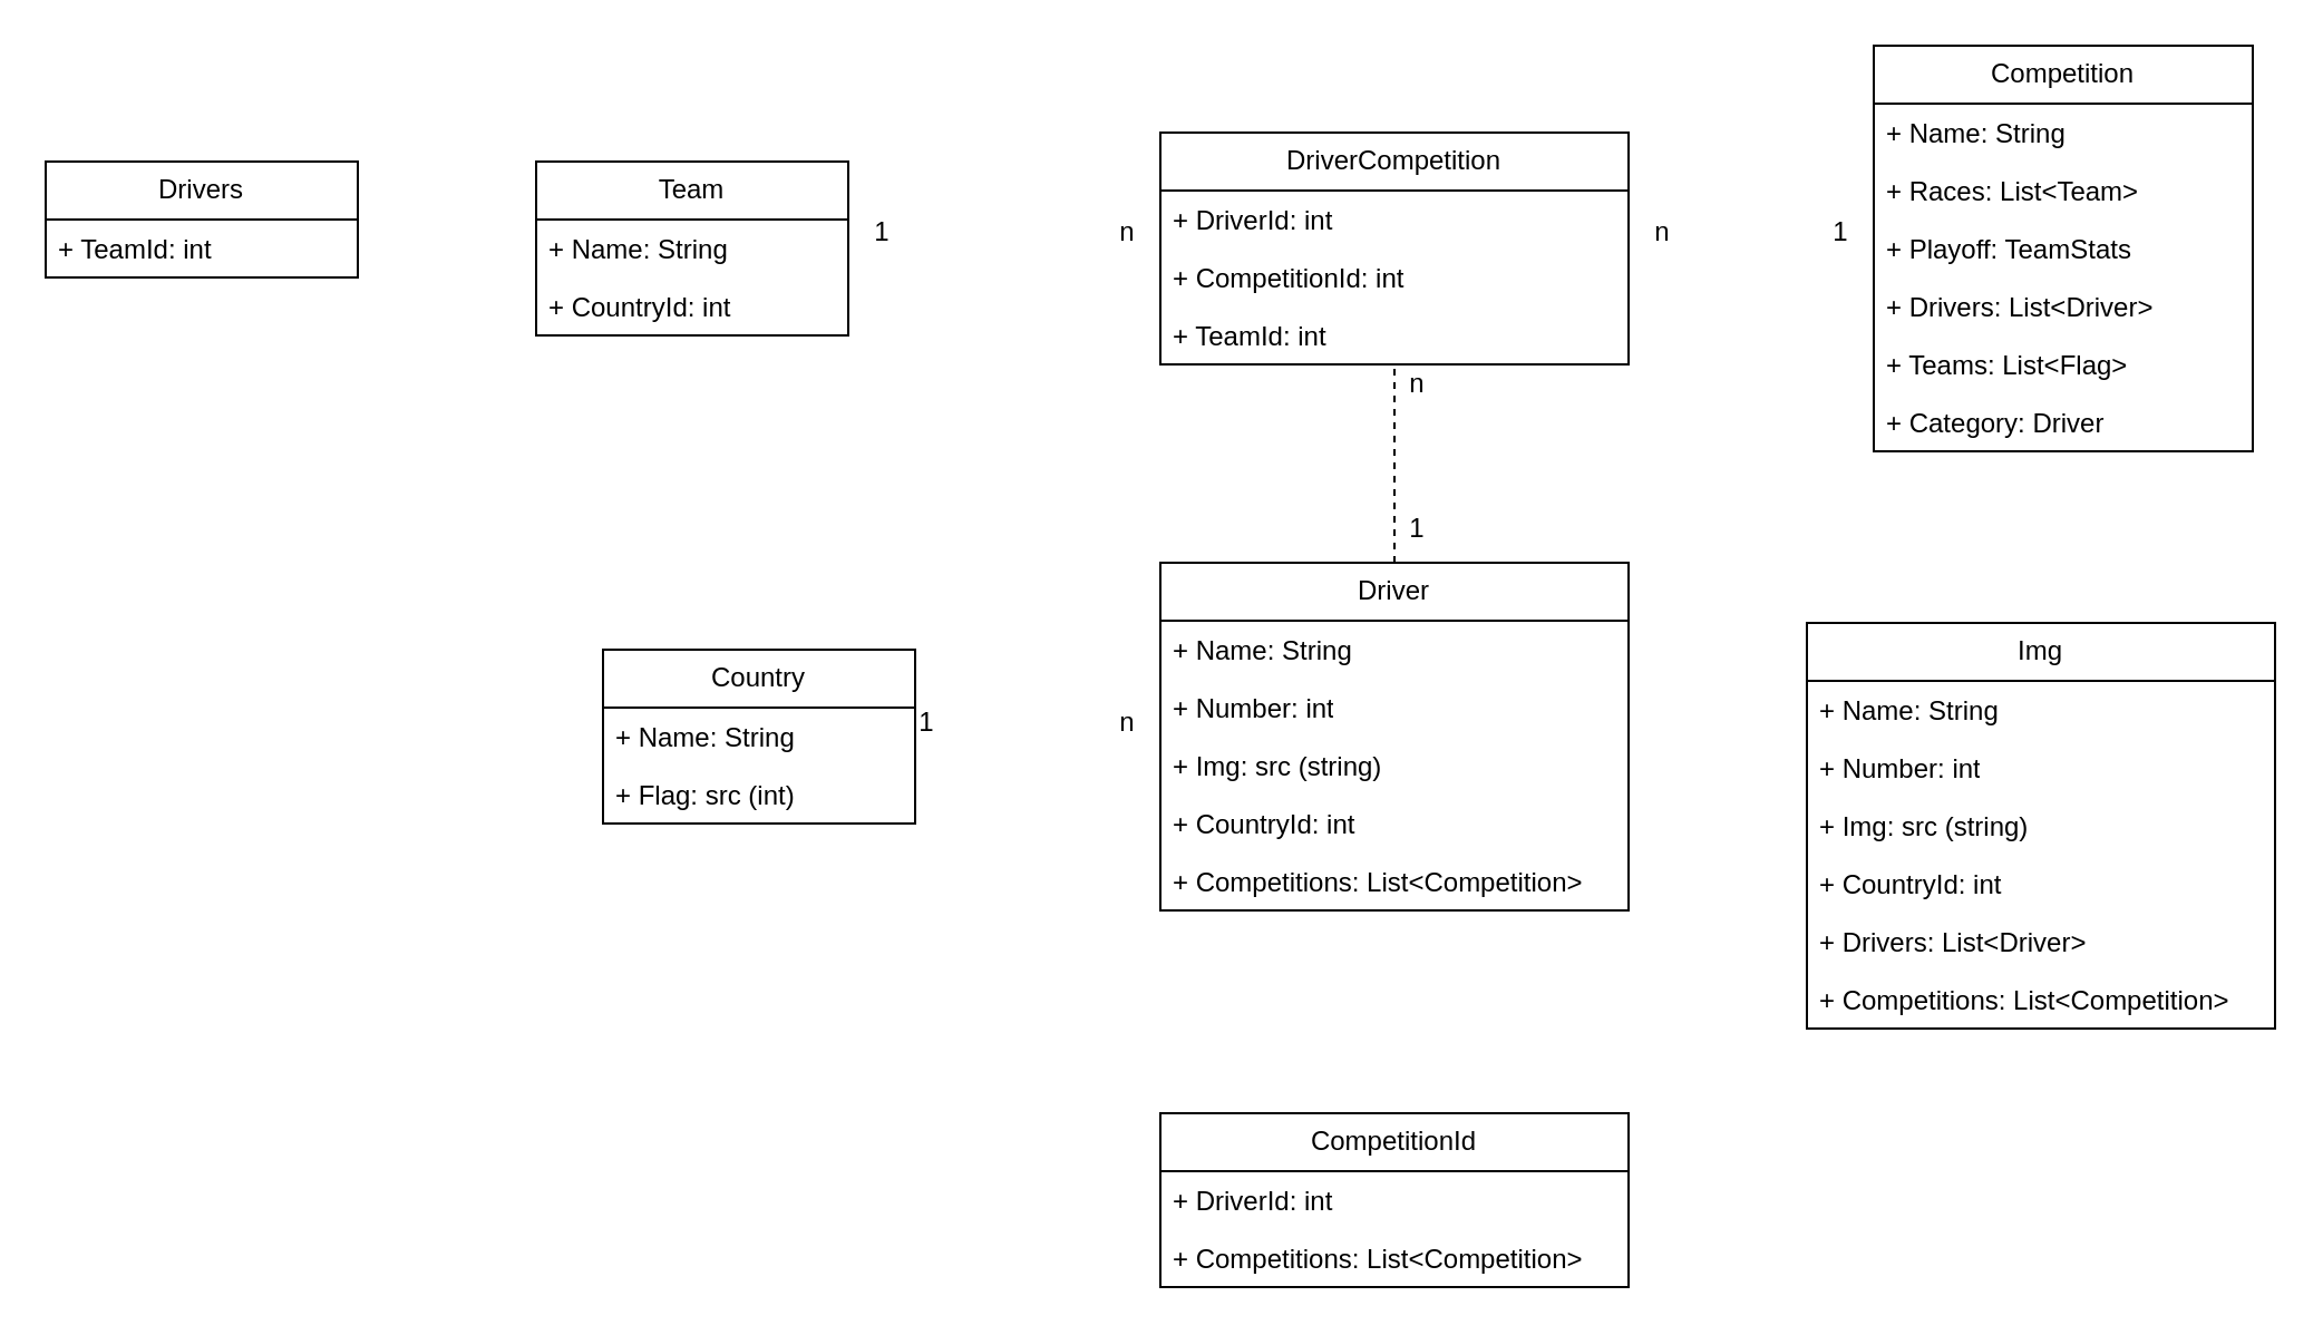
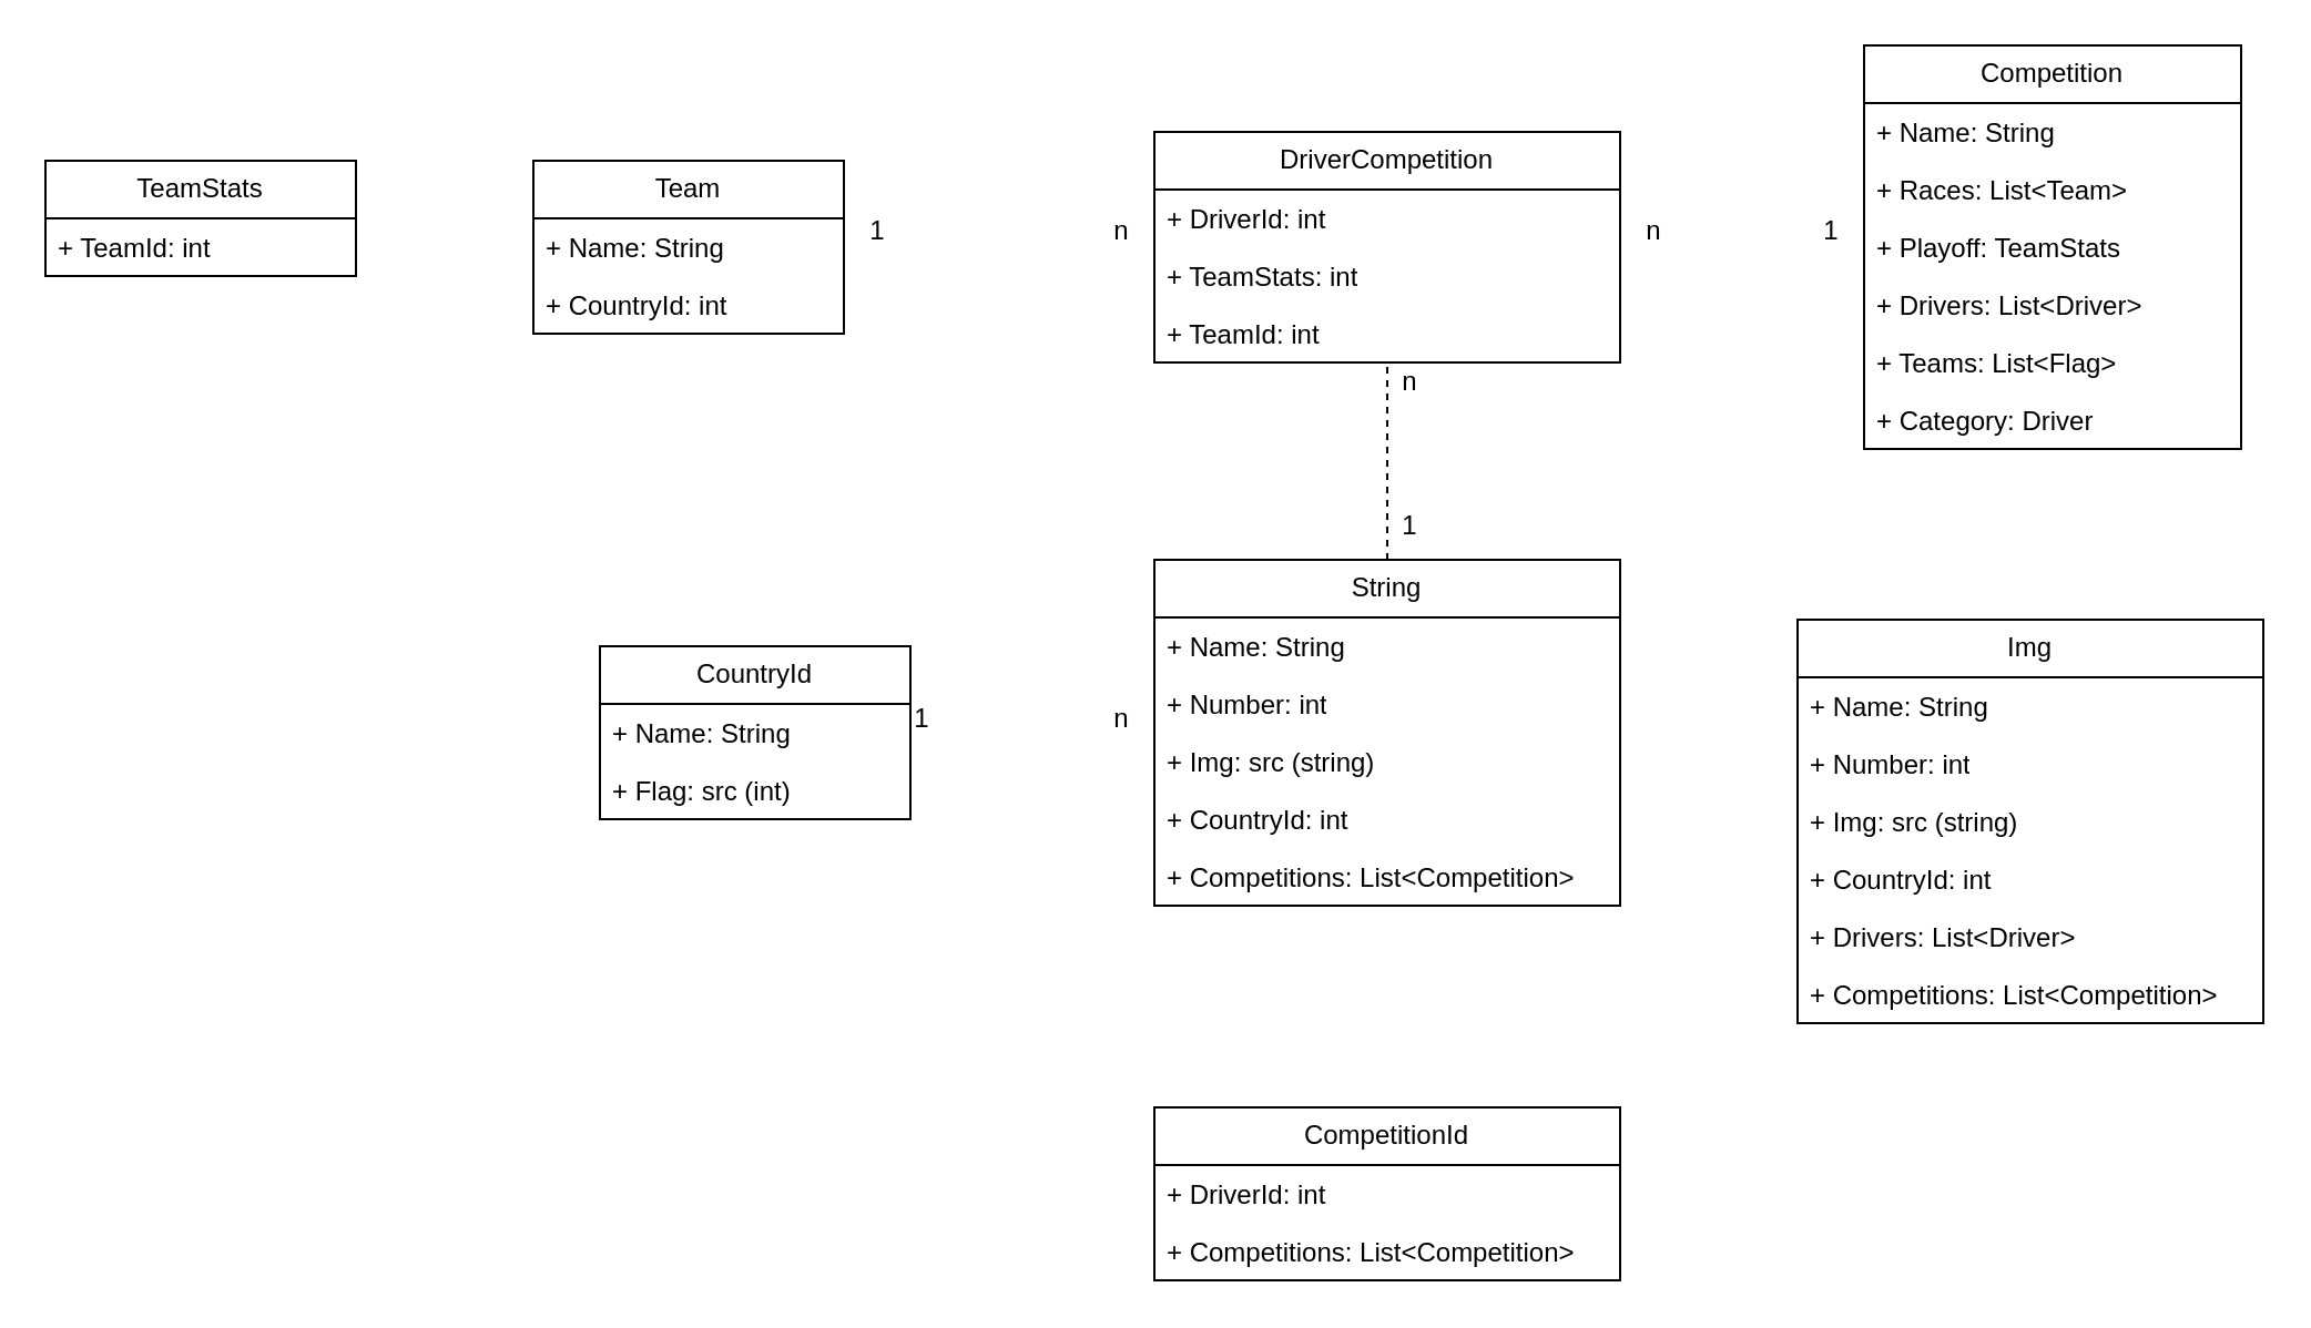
- <mxCell id="44" value="Drivers" style="swimlane;fontStyle=0;childLayout=stackLayout;horizontal=1;startSize=26;fillColor=none;horizontalStack=0;resizeParent=1;resizeParentMax=0;resizeLast=0;collapsible=1;marginBottom=0;whiteSpace=wrap;html=1;" vertex="1" parent="1"><mxGeometry x="20" y="72" width="140" height="52" as="geometry" /></mxCell>
+ <mxCell id="44" value="TeamStats" style="swimlane;fontStyle=0;childLayout=stackLayout;horizontal=1;startSize=26;fillColor=none;horizontalStack=0;resizeParent=1;resizeParentMax=0;resizeLast=0;collapsible=1;marginBottom=0;whiteSpace=wrap;html=1;" vertex="1" parent="1"><mxGeometry x="20" y="72" width="140" height="52" as="geometry" /></mxCell>
- <mxCell id="33" value="+ CompetitionId: int" style="text;strokeColor=none;fillColor=none;align=left;verticalAlign=top;spacingLeft=4;spacingRight=4;overflow=hidden;rotatable=0;points=[[0,0.5],[1,0.5]];portConstraint=eastwest;whiteSpace=wrap;html=1;" vertex="1" parent="31"><mxGeometry y="52" width="210" height="26" as="geometry" /></mxCell>
+ <mxCell id="33" value="+ TeamStats: int" style="text;strokeColor=none;fillColor=none;align=left;verticalAlign=top;spacingLeft=4;spacingRight=4;overflow=hidden;rotatable=0;points=[[0,0.5],[1,0.5]];portConstraint=eastwest;whiteSpace=wrap;html=1;" vertex="1" parent="31"><mxGeometry y="52" width="210" height="26" as="geometry" /></mxCell>
- <mxCell id="9" value="Driver" style="swimlane;fontStyle=0;childLayout=stackLayout;horizontal=1;startSize=26;fillColor=none;horizontalStack=0;resizeParent=1;resizeParentMax=0;resizeLast=0;collapsible=1;marginBottom=0;whiteSpace=wrap;html=1;" vertex="1" parent="1"><mxGeometry x="520" y="252" width="210" height="156" as="geometry" /></mxCell>
+ <mxCell id="9" value="String" style="swimlane;fontStyle=0;childLayout=stackLayout;horizontal=1;startSize=26;fillColor=none;horizontalStack=0;resizeParent=1;resizeParentMax=0;resizeLast=0;collapsible=1;marginBottom=0;whiteSpace=wrap;html=1;" vertex="1" parent="1"><mxGeometry x="520" y="252" width="210" height="156" as="geometry" /></mxCell>
- <mxCell id="18" value="Country" style="swimlane;fontStyle=0;childLayout=stackLayout;horizontal=1;startSize=26;fillColor=none;horizontalStack=0;resizeParent=1;resizeParentMax=0;resizeLast=0;collapsible=1;marginBottom=0;whiteSpace=wrap;html=1;" vertex="1" parent="1"><mxGeometry x="270" y="291" width="140" height="78" as="geometry" /></mxCell>
+ <mxCell id="18" value="CountryId" style="swimlane;fontStyle=0;childLayout=stackLayout;horizontal=1;startSize=26;fillColor=none;horizontalStack=0;resizeParent=1;resizeParentMax=0;resizeLast=0;collapsible=1;marginBottom=0;whiteSpace=wrap;html=1;" vertex="1" parent="1"><mxGeometry x="270" y="291" width="140" height="78" as="geometry" /></mxCell>
